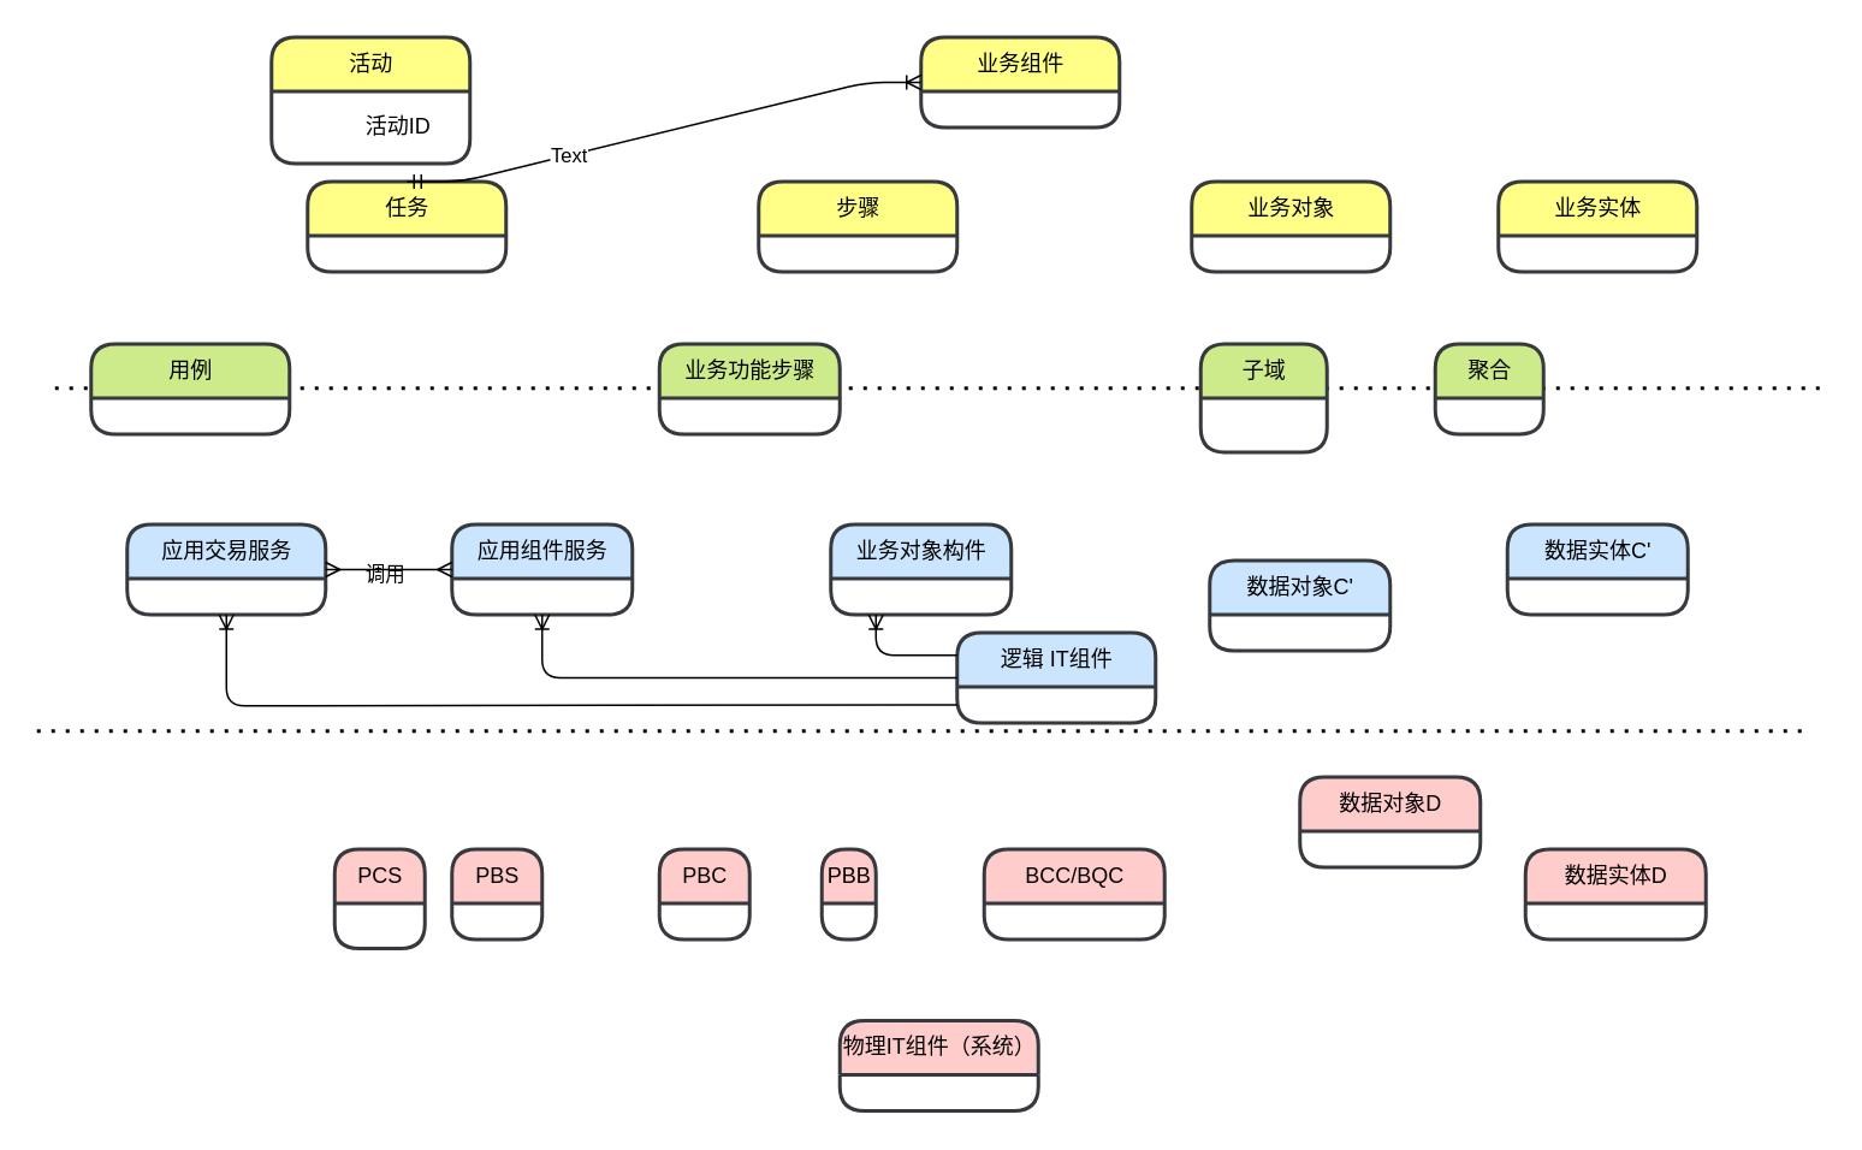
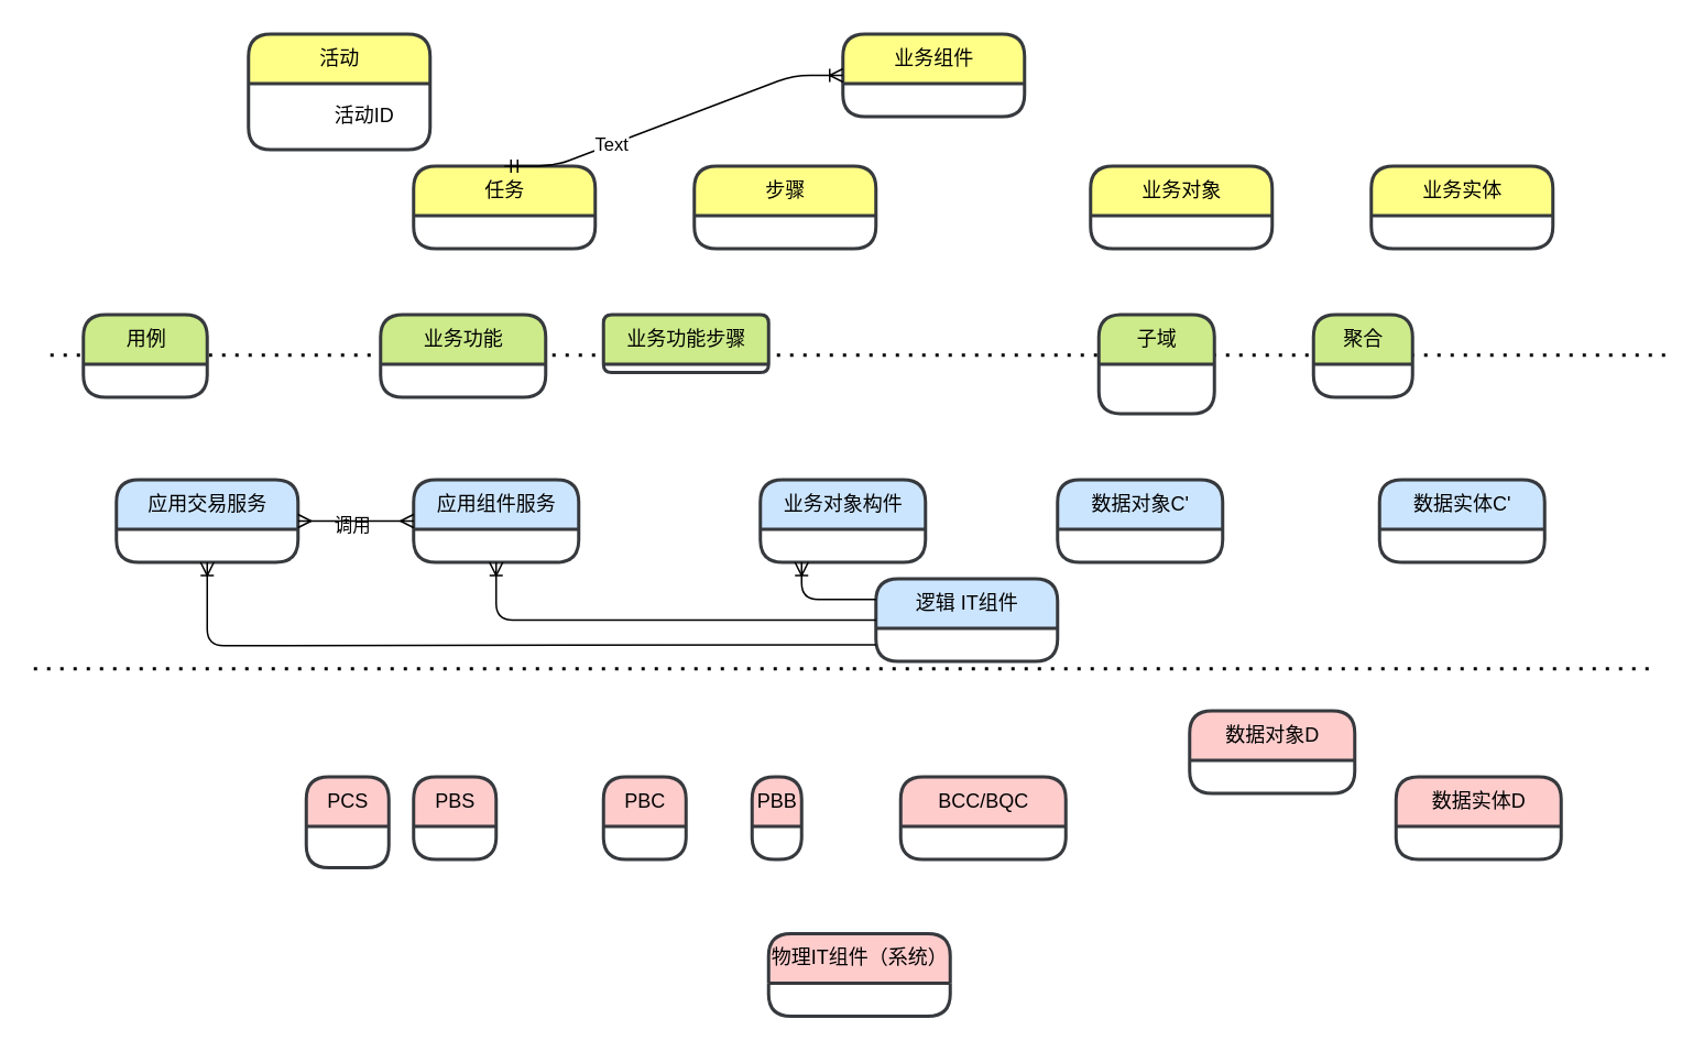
- <mxCell id="8" value="任务" style="swimlane;childLayout=stackLayout;horizontal=1;startSize=30;horizontalStack=0;rounded=1;fontSize=12;fontStyle=0;strokeWidth=2;resizeParent=0;resizeLast=1;shadow=0;dashed=0;align=center;fontFamily=Helvetica;fontColor=#000000;strokeColor=#36393d;fillColor=#ffff88;html=1;" parent="1" vertex="1"><mxGeometry x="170" y="100" width="110" height="50" as="geometry" /></mxCell>
+ <mxCell id="8" value="任务" style="swimlane;childLayout=stackLayout;horizontal=1;startSize=30;horizontalStack=0;rounded=1;fontSize=12;fontStyle=0;strokeWidth=2;resizeParent=0;resizeLast=1;shadow=0;dashed=0;align=center;fontFamily=Helvetica;fontColor=#000000;strokeColor=#36393d;fillColor=#ffff88;html=1;" parent="1" vertex="1"><mxGeometry x="250" y="100" width="110" height="50" as="geometry" /></mxCell>
- <mxCell id="27" value="用例" style="swimlane;childLayout=stackLayout;horizontal=1;startSize=30;horizontalStack=0;rounded=1;fontSize=12;fontStyle=0;strokeWidth=2;resizeParent=0;resizeLast=1;shadow=0;dashed=0;align=center;fontFamily=Helvetica;strokeColor=#36393d;fillColor=#cdeb8b;html=1;" parent="1" vertex="1"><mxGeometry x="50" y="190" width="110" height="50" as="geometry" /></mxCell>
+ <mxCell id="27" value="用例" style="swimlane;childLayout=stackLayout;horizontal=1;startSize=30;horizontalStack=0;rounded=1;fontSize=12;fontStyle=0;strokeWidth=2;resizeParent=0;resizeLast=1;shadow=0;dashed=0;align=center;fontFamily=Helvetica;strokeColor=#36393d;fillColor=#cdeb8b;html=1;" parent="1" vertex="1"><mxGeometry x="50" y="190" width="75" height="50" as="geometry" /></mxCell>
+ <mxCell id="13" value="业务功能" style="swimlane;childLayout=stackLayout;horizontal=1;startSize=30;horizontalStack=0;rounded=1;fontSize=12;fontStyle=0;strokeWidth=2;resizeParent=0;resizeLast=1;shadow=0;dashed=0;align=center;fontFamily=Helvetica;strokeColor=#36393d;fillColor=#cdeb8b;html=1;" parent="1" vertex="1"><mxGeometry x="230" y="190" width="100" height="50" as="geometry" /></mxCell>
- <mxCell id="33" value="业务功能步骤" style="swimlane;childLayout=stackLayout;horizontal=1;startSize=30;horizontalStack=0;rounded=1;fontSize=12;fontStyle=0;strokeWidth=2;resizeParent=0;resizeLast=1;shadow=0;dashed=0;align=center;fontFamily=Helvetica;strokeColor=#36393d;fillColor=#cdeb8b;html=1;" parent="1" vertex="1"><mxGeometry x="365" y="190" width="100" height="50" as="geometry" /></mxCell>
+ <mxCell id="33" value="业务功能步骤" style="swimlane;childLayout=stackLayout;horizontal=1;startSize=30;horizontalStack=0;rounded=1;fontSize=12;fontStyle=0;strokeWidth=2;resizeParent=0;resizeLast=1;shadow=0;dashed=0;align=center;fontFamily=Helvetica;strokeColor=#36393d;fillColor=#cdeb8b;html=1;" parent="1" vertex="1"><mxGeometry x="365" y="190" width="100" height="35" as="geometry" /></mxCell>
- <mxCell id="15" value="数据对象C'" style="swimlane;childLayout=stackLayout;horizontal=1;startSize=30;horizontalStack=0;rounded=1;fontSize=12;fontStyle=0;strokeWidth=2;resizeParent=0;resizeLast=1;shadow=0;dashed=0;align=center;fontFamily=Helvetica;fontColor=#000000;strokeColor=#36393d;fillColor=#cce5ff;html=1;" parent="1" vertex="1"><mxGeometry x="670" y="310" width="100" height="50" as="geometry" /></mxCell>
+ <mxCell id="15" value="数据对象C'" style="swimlane;childLayout=stackLayout;horizontal=1;startSize=30;horizontalStack=0;rounded=1;fontSize=12;fontStyle=0;strokeWidth=2;resizeParent=0;resizeLast=1;shadow=0;dashed=0;align=center;fontFamily=Helvetica;fontColor=#000000;strokeColor=#36393d;fillColor=#cce5ff;html=1;" parent="1" vertex="1"><mxGeometry x="640" y="290" width="100" height="50" as="geometry" /></mxCell>
